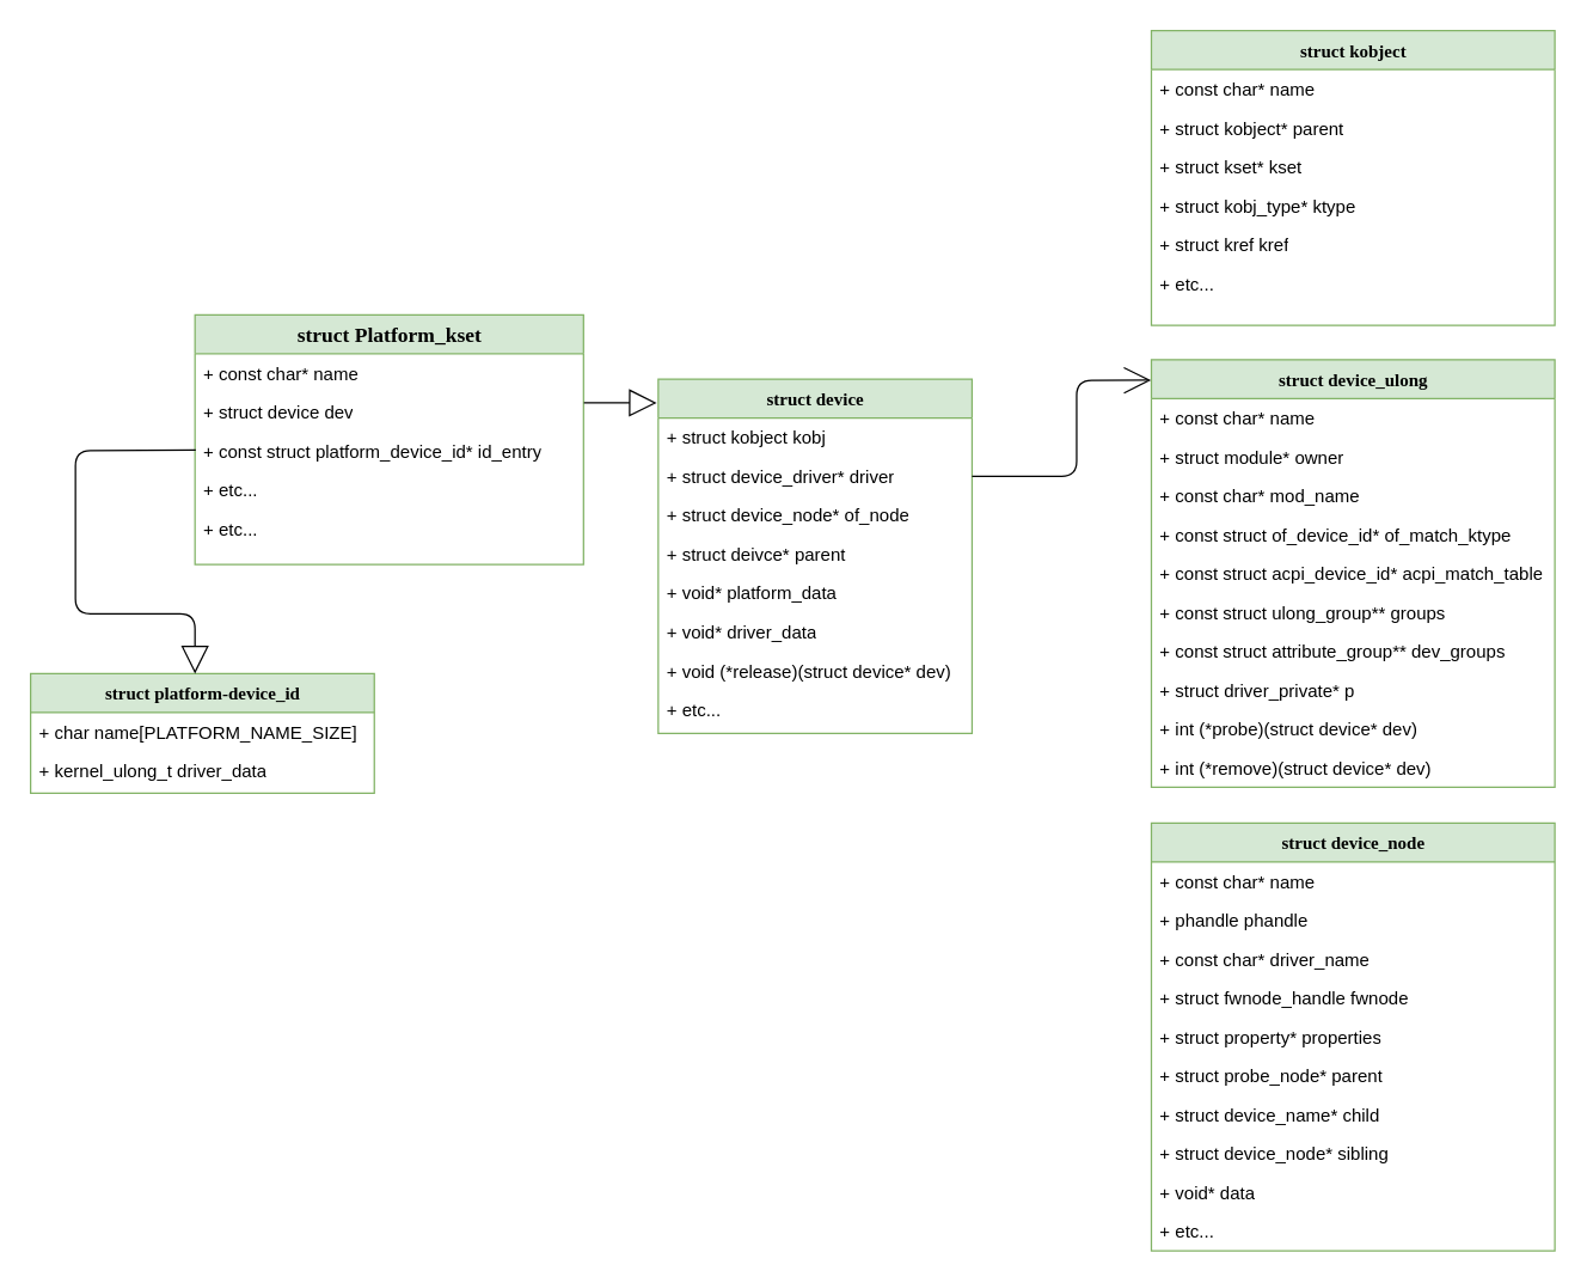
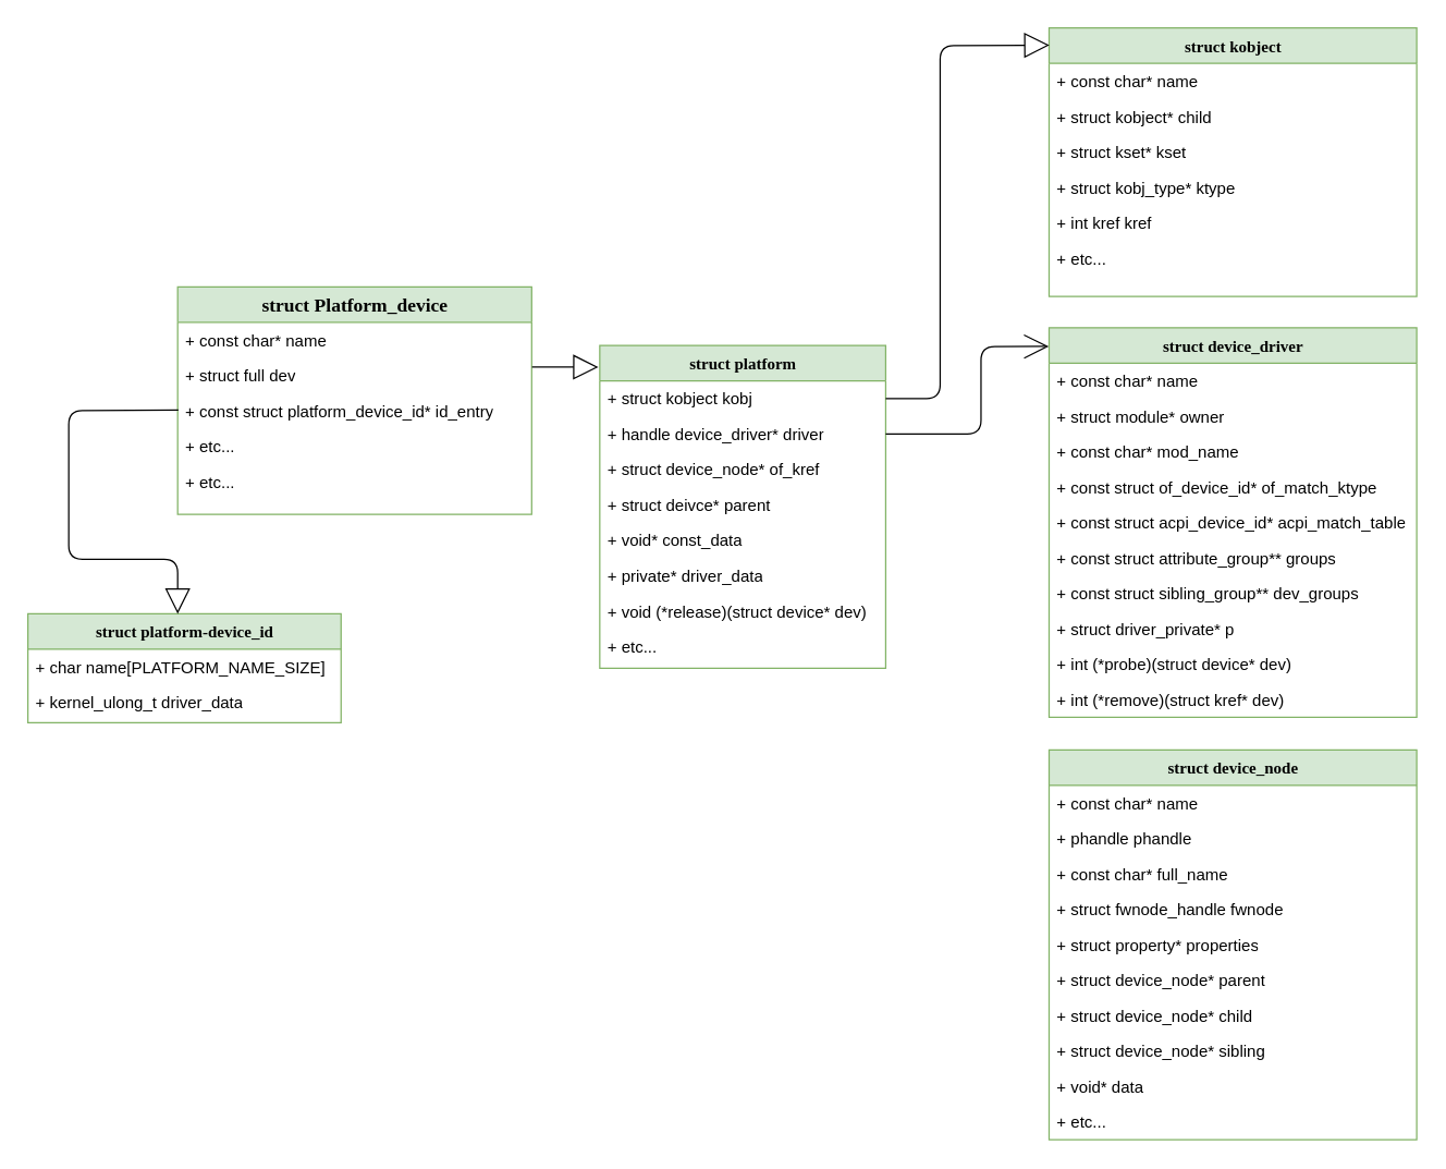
- <mxCell id="19" value="+ struct kobject* parent" style="text;html=1;strokeColor=none;fillColor=none;align=left;verticalAlign=top;spacingLeft=4;spacingRight=4;whiteSpace=wrap;overflow=hidden;rotatable=0;points=[[0,0.5],[1,0.5]];portConstraint=eastwest;" parent="17" vertex="1"><mxGeometry y="52" width="270" height="26" as="geometry" /></mxCell>
+ <mxCell id="19" value="+ struct kobject* child" style="text;html=1;strokeColor=none;fillColor=none;align=left;verticalAlign=top;spacingLeft=4;spacingRight=4;whiteSpace=wrap;overflow=hidden;rotatable=0;points=[[0,0.5],[1,0.5]];portConstraint=eastwest;" parent="17" vertex="1"><mxGeometry y="52" width="270" height="26" as="geometry" /></mxCell>
+ <mxCell id="39" style="html=1;labelBackgroundColor=none;startFill=0;startSize=8;endArrow=block;endFill=0;endSize=16;fontFamily=Verdana;fontSize=12;elbow=vertical;exitX=1;exitY=0.5;exitDx=0;exitDy=0;entryX=0.001;entryY=0.064;entryDx=0;entryDy=0;entryPerimeter=0;" edge="1" parent="1" source="9" target="17"><mxGeometry relative="1" as="geometry"><Array as="points"><mxPoint x="690" y="292" /><mxPoint x="690" y="33" /></Array><mxPoint x="720.52" y="159.996" as="sourcePoint" /><mxPoint x="740" y="309.62" as="targetPoint" /></mxGeometry></mxCell>
- <mxCell id="22" value="+ struct kref kref" style="text;html=1;strokeColor=none;fillColor=none;align=left;verticalAlign=top;spacingLeft=4;spacingRight=4;whiteSpace=wrap;overflow=hidden;rotatable=0;points=[[0,0.5],[1,0.5]];portConstraint=eastwest;" parent="17" vertex="1"><mxGeometry y="130" width="270" height="26" as="geometry" /></mxCell>
+ <mxCell id="22" value="+ int kref kref" style="text;html=1;strokeColor=none;fillColor=none;align=left;verticalAlign=top;spacingLeft=4;spacingRight=4;whiteSpace=wrap;overflow=hidden;rotatable=0;points=[[0,0.5],[1,0.5]];portConstraint=eastwest;" parent="17" vertex="1"><mxGeometry y="130" width="270" height="26" as="geometry" /></mxCell>
- <mxCell id="2" value="struct Platform_kset" style="swimlane;html=1;fontStyle=1;align=center;verticalAlign=top;childLayout=stackLayout;horizontal=1;startSize=26;horizontalStack=0;resizeParent=1;resizeLast=0;collapsible=1;marginBottom=0;swimlaneFillColor=#ffffff;rounded=0;shadow=0;comic=0;labelBackgroundColor=none;strokeWidth=1;fillColor=#d5e8d4;fontFamily=Verdana;fontSize=14;strokeColor=#82b366;" parent="1" vertex="1"><mxGeometry x="130" y="210" width="260" height="167" as="geometry" /></mxCell>
+ <mxCell id="2" value="struct Platform_device" style="swimlane;html=1;fontStyle=1;align=center;verticalAlign=top;childLayout=stackLayout;horizontal=1;startSize=26;horizontalStack=0;resizeParent=1;resizeLast=0;collapsible=1;marginBottom=0;swimlaneFillColor=#ffffff;rounded=0;shadow=0;comic=0;labelBackgroundColor=none;strokeWidth=1;fillColor=#d5e8d4;fontFamily=Verdana;fontSize=14;strokeColor=#82b366;" parent="1" vertex="1"><mxGeometry x="130" y="210" width="260" height="167" as="geometry" /></mxCell>
- <mxCell id="28" value="struct device_ulong" style="swimlane;html=1;fontStyle=1;align=center;verticalAlign=top;childLayout=stackLayout;horizontal=1;startSize=26;horizontalStack=0;resizeParent=1;resizeLast=0;collapsible=1;marginBottom=0;swimlaneFillColor=#ffffff;rounded=0;shadow=0;comic=0;labelBackgroundColor=none;strokeWidth=1;fillColor=#d5e8d4;fontFamily=Verdana;fontSize=12;strokeColor=#82b366;" vertex="1" parent="1"><mxGeometry x="770" y="240" width="270" height="286" as="geometry" /></mxCell>
+ <mxCell id="28" value="struct device_driver" style="swimlane;html=1;fontStyle=1;align=center;verticalAlign=top;childLayout=stackLayout;horizontal=1;startSize=26;horizontalStack=0;resizeParent=1;resizeLast=0;collapsible=1;marginBottom=0;swimlaneFillColor=#ffffff;rounded=0;shadow=0;comic=0;labelBackgroundColor=none;strokeWidth=1;fillColor=#d5e8d4;fontFamily=Verdana;fontSize=12;strokeColor=#82b366;" vertex="1" parent="1"><mxGeometry x="770" y="240" width="270" height="286" as="geometry" /></mxCell>
- <mxCell id="8" value="struct device" style="swimlane;html=1;fontStyle=1;align=center;verticalAlign=top;childLayout=stackLayout;horizontal=1;startSize=26;horizontalStack=0;resizeParent=1;resizeLast=0;collapsible=1;marginBottom=0;swimlaneFillColor=#ffffff;rounded=0;shadow=0;comic=0;labelBackgroundColor=none;strokeWidth=1;fillColor=#d5e8d4;fontFamily=Verdana;fontSize=12;strokeColor=#82b366;" parent="1" vertex="1"><mxGeometry x="440" y="253" width="210" height="237" as="geometry" /></mxCell>
+ <mxCell id="8" value="struct platform" style="swimlane;html=1;fontStyle=1;align=center;verticalAlign=top;childLayout=stackLayout;horizontal=1;startSize=26;horizontalStack=0;resizeParent=1;resizeLast=0;collapsible=1;marginBottom=0;swimlaneFillColor=#ffffff;rounded=0;shadow=0;comic=0;labelBackgroundColor=none;strokeWidth=1;fillColor=#d5e8d4;fontFamily=Verdana;fontSize=12;strokeColor=#82b366;" parent="1" vertex="1"><mxGeometry x="440" y="253" width="210" height="237" as="geometry" /></mxCell>
- <mxCell id="4" value="+ struct device dev" style="text;html=1;strokeColor=none;fillColor=none;align=left;verticalAlign=top;spacingLeft=4;spacingRight=4;whiteSpace=wrap;overflow=hidden;rotatable=0;points=[[0,0.5],[1,0.5]];portConstraint=eastwest;" parent="2" vertex="1"><mxGeometry y="52" width="260" height="26" as="geometry" /></mxCell>
+ <mxCell id="4" value="+ struct full dev" style="text;html=1;strokeColor=none;fillColor=none;align=left;verticalAlign=top;spacingLeft=4;spacingRight=4;whiteSpace=wrap;overflow=hidden;rotatable=0;points=[[0,0.5],[1,0.5]];portConstraint=eastwest;" parent="2" vertex="1"><mxGeometry y="52" width="260" height="26" as="geometry" /></mxCell>
- <mxCell id="10" value="+ struct device_driver* driver" style="text;html=1;strokeColor=none;fillColor=none;align=left;verticalAlign=top;spacingLeft=4;spacingRight=4;whiteSpace=wrap;overflow=hidden;rotatable=0;points=[[0,0.5],[1,0.5]];portConstraint=eastwest;" parent="8" vertex="1"><mxGeometry y="52" width="210" height="26" as="geometry" /></mxCell>
+ <mxCell id="10" value="+ handle device_driver* driver" style="text;html=1;strokeColor=none;fillColor=none;align=left;verticalAlign=top;spacingLeft=4;spacingRight=4;whiteSpace=wrap;overflow=hidden;rotatable=0;points=[[0,0.5],[1,0.5]];portConstraint=eastwest;" parent="8" vertex="1"><mxGeometry y="52" width="210" height="26" as="geometry" /></mxCell>
- <mxCell id="11" value="+ struct device_node* of_node" style="text;html=1;strokeColor=none;fillColor=none;align=left;verticalAlign=top;spacingLeft=4;spacingRight=4;whiteSpace=wrap;overflow=hidden;rotatable=0;points=[[0,0.5],[1,0.5]];portConstraint=eastwest;" parent="8" vertex="1"><mxGeometry y="78" width="210" height="26" as="geometry" /></mxCell>
+ <mxCell id="11" value="+ struct device_node* of_kref" style="text;html=1;strokeColor=none;fillColor=none;align=left;verticalAlign=top;spacingLeft=4;spacingRight=4;whiteSpace=wrap;overflow=hidden;rotatable=0;points=[[0,0.5],[1,0.5]];portConstraint=eastwest;" parent="8" vertex="1"><mxGeometry y="78" width="210" height="26" as="geometry" /></mxCell>
- <mxCell id="13" value="+ void* platform_data" style="text;html=1;strokeColor=none;fillColor=none;align=left;verticalAlign=top;spacingLeft=4;spacingRight=4;whiteSpace=wrap;overflow=hidden;rotatable=0;points=[[0,0.5],[1,0.5]];portConstraint=eastwest;" parent="8" vertex="1"><mxGeometry y="130" width="210" height="26" as="geometry" /></mxCell>
+ <mxCell id="13" value="+ void* const_data" style="text;html=1;strokeColor=none;fillColor=none;align=left;verticalAlign=top;spacingLeft=4;spacingRight=4;whiteSpace=wrap;overflow=hidden;rotatable=0;points=[[0,0.5],[1,0.5]];portConstraint=eastwest;" parent="8" vertex="1"><mxGeometry y="130" width="210" height="26" as="geometry" /></mxCell>
- <mxCell id="34" value="+ const struct ulong_group** groups" style="text;html=1;strokeColor=none;fillColor=none;align=left;verticalAlign=top;spacingLeft=4;spacingRight=4;whiteSpace=wrap;overflow=hidden;rotatable=0;points=[[0,0.5],[1,0.5]];portConstraint=eastwest;" vertex="1" parent="28"><mxGeometry y="156" width="270" height="26" as="geometry" /></mxCell>
+ <mxCell id="34" value="+ const struct attribute_group** groups" style="text;html=1;strokeColor=none;fillColor=none;align=left;verticalAlign=top;spacingLeft=4;spacingRight=4;whiteSpace=wrap;overflow=hidden;rotatable=0;points=[[0,0.5],[1,0.5]];portConstraint=eastwest;" vertex="1" parent="28"><mxGeometry y="156" width="270" height="26" as="geometry" /></mxCell>
- <mxCell id="14" value="+ void* driver_data" style="text;html=1;strokeColor=none;fillColor=none;align=left;verticalAlign=top;spacingLeft=4;spacingRight=4;whiteSpace=wrap;overflow=hidden;rotatable=0;points=[[0,0.5],[1,0.5]];portConstraint=eastwest;" parent="8" vertex="1"><mxGeometry y="156" width="210" height="26" as="geometry" /></mxCell>
+ <mxCell id="14" value="+ private* driver_data" style="text;html=1;strokeColor=none;fillColor=none;align=left;verticalAlign=top;spacingLeft=4;spacingRight=4;whiteSpace=wrap;overflow=hidden;rotatable=0;points=[[0,0.5],[1,0.5]];portConstraint=eastwest;" parent="8" vertex="1"><mxGeometry y="156" width="210" height="26" as="geometry" /></mxCell>
- <mxCell id="35" value="+ const struct attribute_group** dev_groups" style="text;html=1;strokeColor=none;fillColor=none;align=left;verticalAlign=top;spacingLeft=4;spacingRight=4;whiteSpace=wrap;overflow=hidden;rotatable=0;points=[[0,0.5],[1,0.5]];portConstraint=eastwest;" vertex="1" parent="28"><mxGeometry y="182" width="270" height="26" as="geometry" /></mxCell>
+ <mxCell id="35" value="+ const struct sibling_group** dev_groups" style="text;html=1;strokeColor=none;fillColor=none;align=left;verticalAlign=top;spacingLeft=4;spacingRight=4;whiteSpace=wrap;overflow=hidden;rotatable=0;points=[[0,0.5],[1,0.5]];portConstraint=eastwest;" vertex="1" parent="28"><mxGeometry y="182" width="270" height="26" as="geometry" /></mxCell>
- <mxCell id="38" value="+ int (*remove)(struct device* dev)" style="text;html=1;strokeColor=none;fillColor=none;align=left;verticalAlign=top;spacingLeft=4;spacingRight=4;whiteSpace=wrap;overflow=hidden;rotatable=0;points=[[0,0.5],[1,0.5]];portConstraint=eastwest;" vertex="1" parent="28"><mxGeometry y="260" width="270" height="26" as="geometry" /></mxCell>
+ <mxCell id="38" value="+ int (*remove)(struct kref* dev)" style="text;html=1;strokeColor=none;fillColor=none;align=left;verticalAlign=top;spacingLeft=4;spacingRight=4;whiteSpace=wrap;overflow=hidden;rotatable=0;points=[[0,0.5],[1,0.5]];portConstraint=eastwest;" vertex="1" parent="28"><mxGeometry y="260" width="270" height="26" as="geometry" /></mxCell>
- <mxCell id="44" value="+ const char* driver_name" style="text;html=1;strokeColor=none;fillColor=none;align=left;verticalAlign=top;spacingLeft=4;spacingRight=4;whiteSpace=wrap;overflow=hidden;rotatable=0;points=[[0,0.5],[1,0.5]];portConstraint=eastwest;" vertex="1" parent="41"><mxGeometry y="78" width="270" height="26" as="geometry" /></mxCell>
+ <mxCell id="44" value="+ const char* full_name" style="text;html=1;strokeColor=none;fillColor=none;align=left;verticalAlign=top;spacingLeft=4;spacingRight=4;whiteSpace=wrap;overflow=hidden;rotatable=0;points=[[0,0.5],[1,0.5]];portConstraint=eastwest;" vertex="1" parent="41"><mxGeometry y="78" width="270" height="26" as="geometry" /></mxCell>
- <mxCell id="47" value="+ struct probe_node* parent" style="text;html=1;strokeColor=none;fillColor=none;align=left;verticalAlign=top;spacingLeft=4;spacingRight=4;whiteSpace=wrap;overflow=hidden;rotatable=0;points=[[0,0.5],[1,0.5]];portConstraint=eastwest;" vertex="1" parent="41"><mxGeometry y="156" width="270" height="26" as="geometry" /></mxCell>
+ <mxCell id="47" value="+ struct device_node* parent" style="text;html=1;strokeColor=none;fillColor=none;align=left;verticalAlign=top;spacingLeft=4;spacingRight=4;whiteSpace=wrap;overflow=hidden;rotatable=0;points=[[0,0.5],[1,0.5]];portConstraint=eastwest;" vertex="1" parent="41"><mxGeometry y="156" width="270" height="26" as="geometry" /></mxCell>
- <mxCell id="48" value="+ struct device_name* child" style="text;html=1;strokeColor=none;fillColor=none;align=left;verticalAlign=top;spacingLeft=4;spacingRight=4;whiteSpace=wrap;overflow=hidden;rotatable=0;points=[[0,0.5],[1,0.5]];portConstraint=eastwest;" vertex="1" parent="41"><mxGeometry y="182" width="270" height="26" as="geometry" /></mxCell>
+ <mxCell id="48" value="+ struct device_node* child" style="text;html=1;strokeColor=none;fillColor=none;align=left;verticalAlign=top;spacingLeft=4;spacingRight=4;whiteSpace=wrap;overflow=hidden;rotatable=0;points=[[0,0.5],[1,0.5]];portConstraint=eastwest;" vertex="1" parent="41"><mxGeometry y="182" width="270" height="26" as="geometry" /></mxCell>
